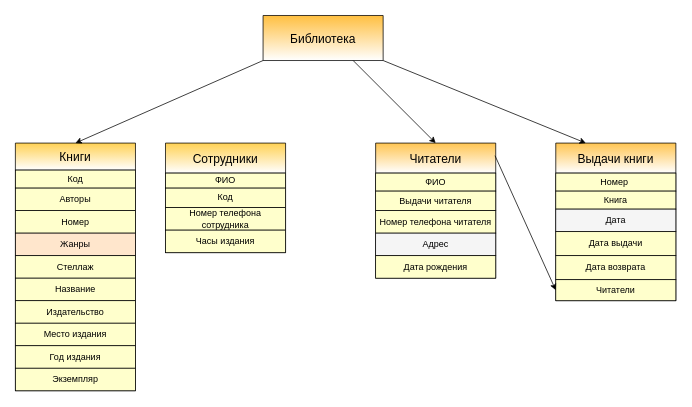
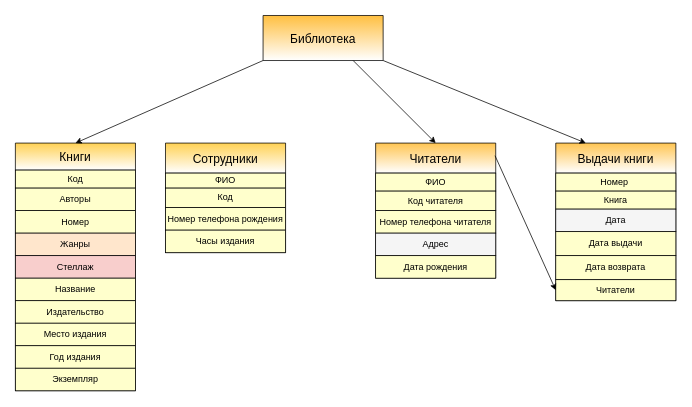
- <mxCell id="6" value="Выдачи читателя" style="rounded=0;whiteSpace=wrap;html=1;fillColor=#FFFFCC;gradientColor=none;fontFamily=Helvetica;fontSize=12;" vertex="1" parent="3"><mxGeometry y="64" width="160" height="26" as="geometry" /></mxCell>
+ <mxCell id="6" value="Код читателя" style="rounded=0;whiteSpace=wrap;html=1;fillColor=#FFFFCC;gradientColor=none;fontFamily=Helvetica;fontSize=12;" vertex="1" parent="3"><mxGeometry y="64" width="160" height="26" as="geometry" /></mxCell>
- <mxCell id="37" value="Номер телефона сотрудника" style="rounded=0;whiteSpace=wrap;html=1;fillColor=#FFFFCC;gradientColor=none;fontFamily=Helvetica;fontSize=12;" vertex="1" parent="34"><mxGeometry y="86" width="160" height="30" as="geometry" /></mxCell>
+ <mxCell id="37" value="Номер телефона рождения" style="rounded=0;whiteSpace=wrap;html=1;fillColor=#FFFFCC;gradientColor=none;fontFamily=Helvetica;fontSize=12;" vertex="1" parent="34"><mxGeometry y="86" width="160" height="30" as="geometry" /></mxCell>
- <mxCell id="24" value="Стеллаж" style="rounded=0;whiteSpace=wrap;html=1;fontFamily=Helvetica;fillColor=#FFFFCC;" vertex="1" parent="19"><mxGeometry y="150" width="160" height="30" as="geometry" /></mxCell>
+ <mxCell id="24" value="Стеллаж" style="rounded=0;whiteSpace=wrap;html=1;fontFamily=Helvetica;fillColor=#f8cecc;" vertex="1" parent="19"><mxGeometry y="150" width="160" height="30" as="geometry" /></mxCell>
